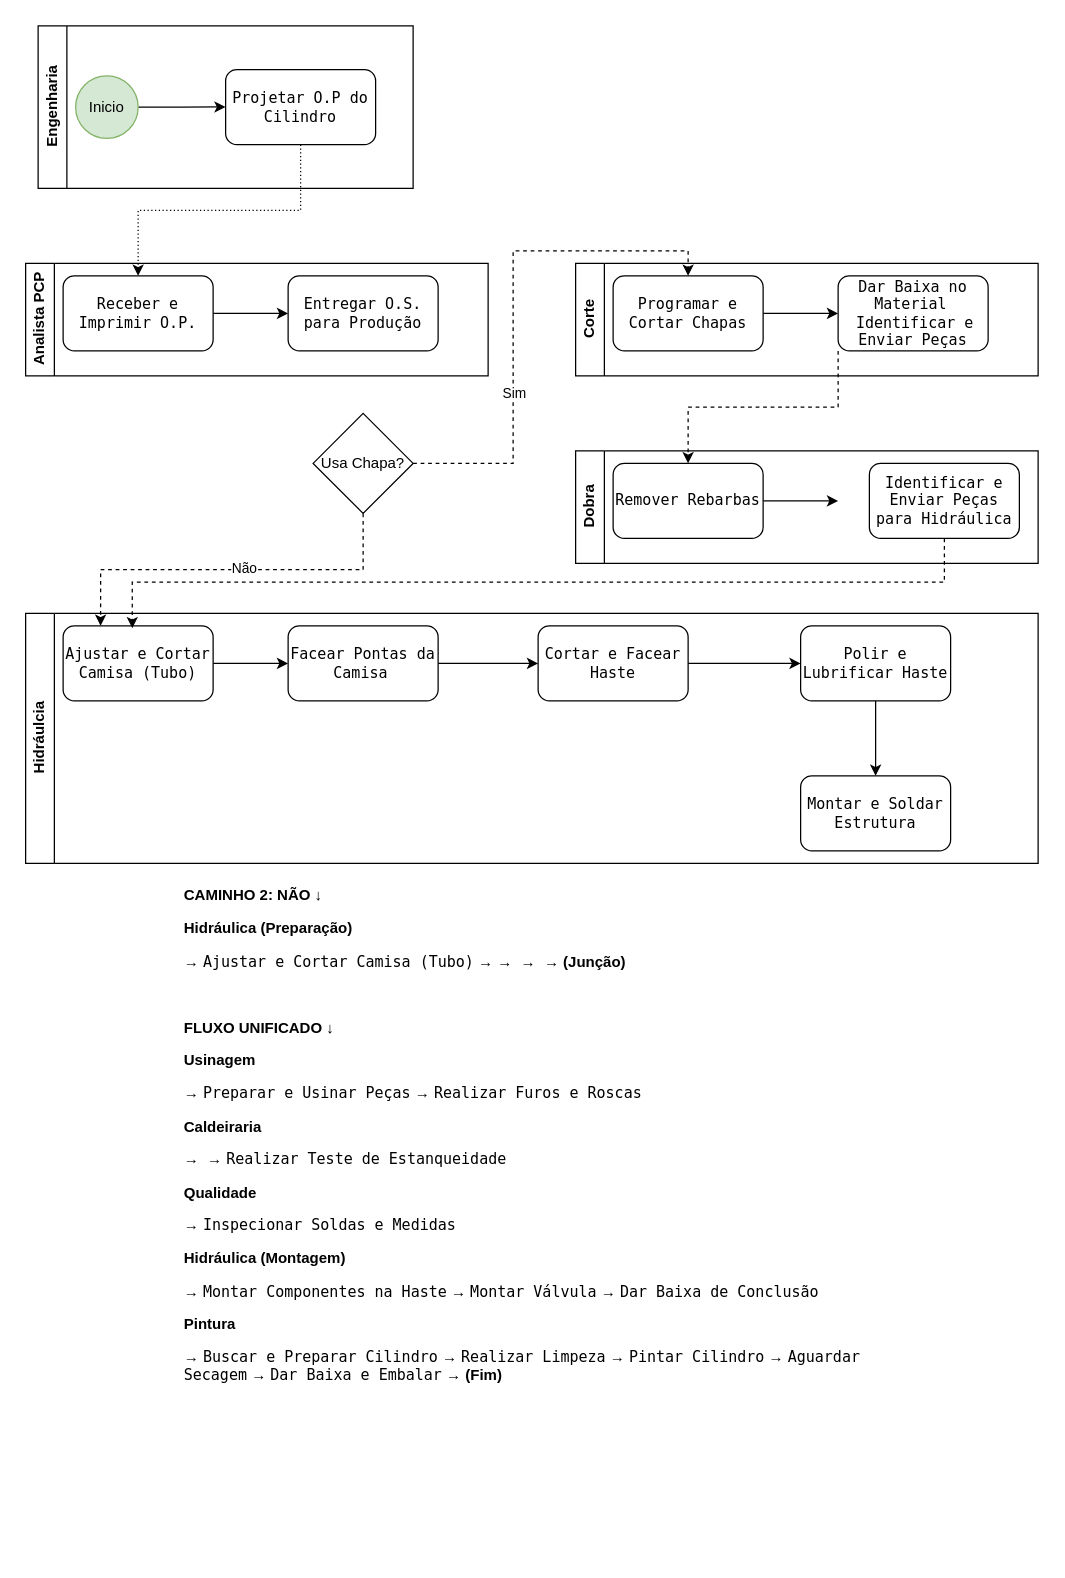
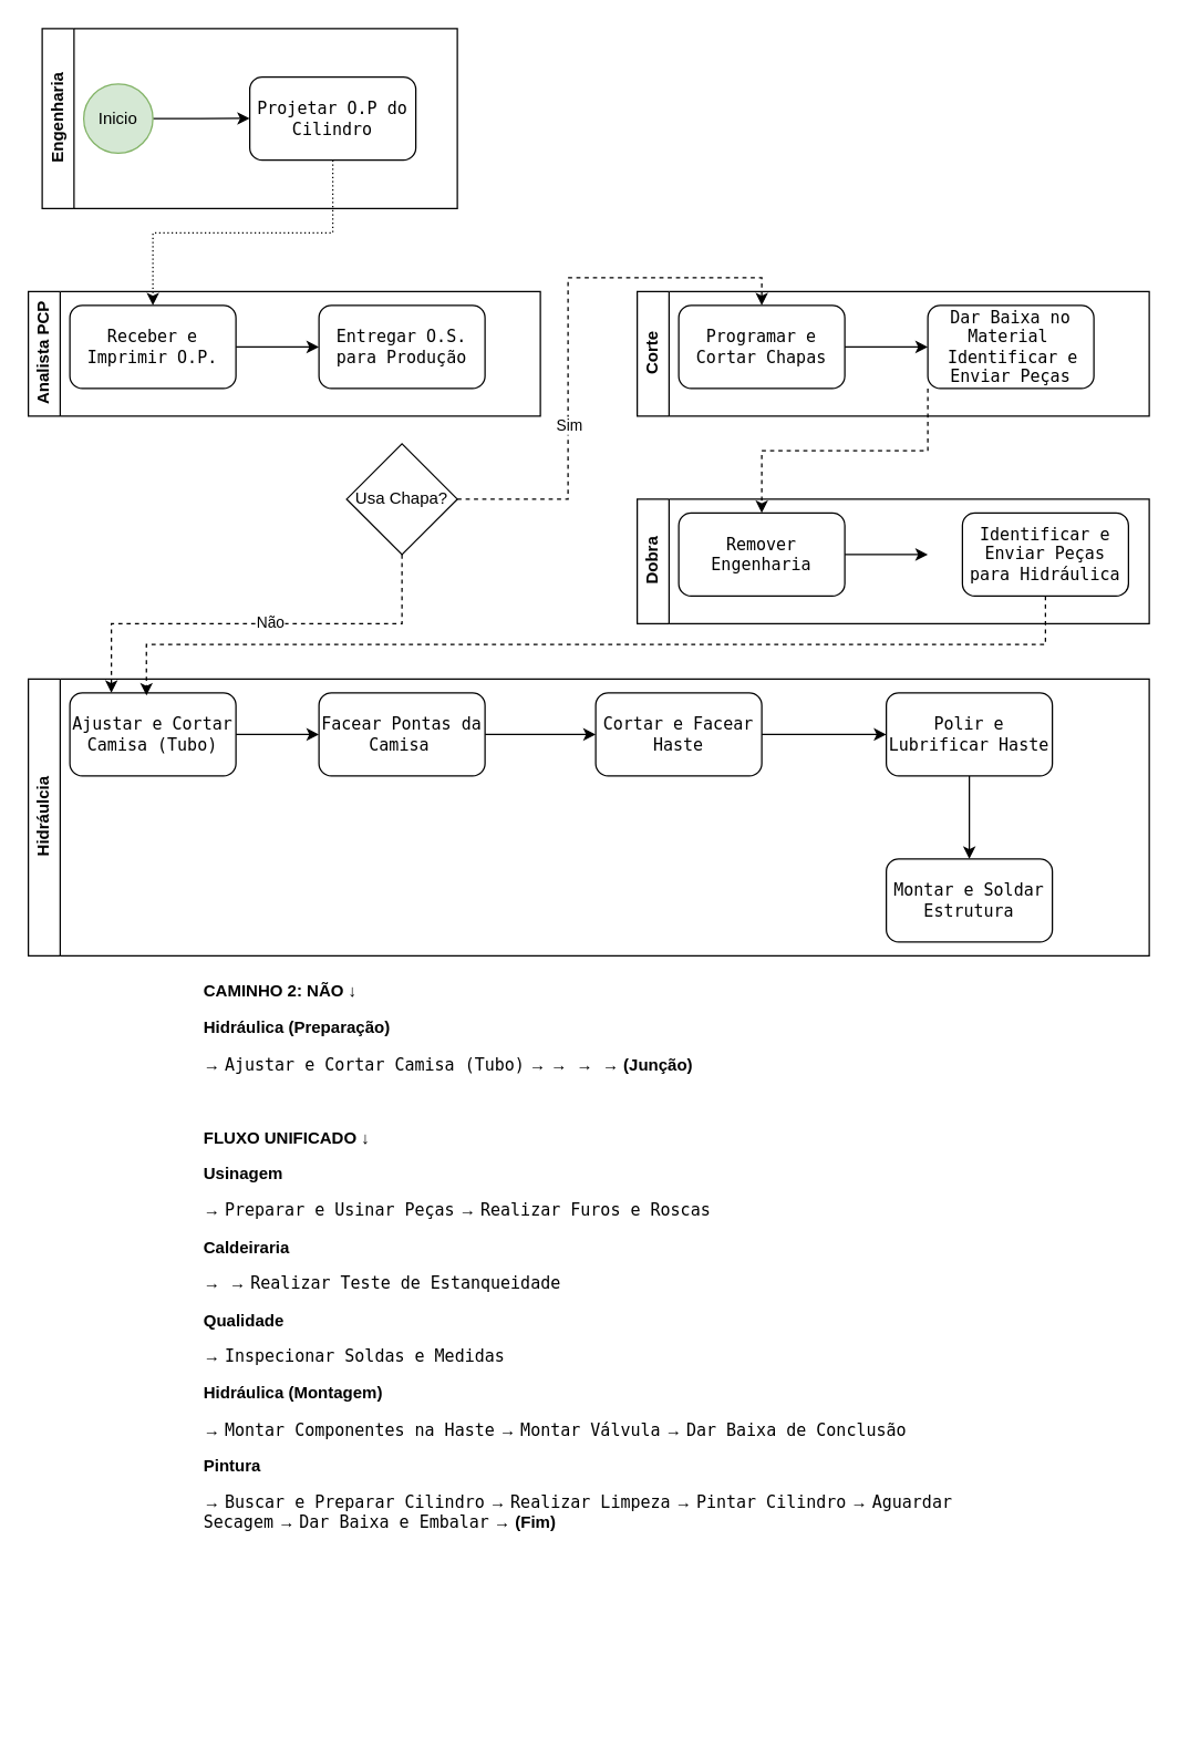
- <mxCell id="16" value="Usa Chapa?" style="rhombus;whiteSpace=wrap;html=1;" vertex="1" parent="1"><mxGeometry x="250" y="330" width="80" height="80" as="geometry" /></mxCell>
+ <mxCell id="16" value="Usa Chapa?" style="rhombus;whiteSpace=wrap;html=1;" vertex="1" parent="1"><mxGeometry x="250" y="320" width="80" height="80" as="geometry" /></mxCell>
- <mxCell id="23" value="&lt;span style=&quot;font-family: monospace; text-align: left;&quot;&gt;Remover Rebarbas&lt;/span&gt;" style="rounded=1;whiteSpace=wrap;html=1;" vertex="1" parent="21"><mxGeometry x="30" y="10" width="120" height="60" as="geometry" /></mxCell>
+ <mxCell id="23" value="&lt;span style=&quot;font-family: monospace; text-align: left;&quot;&gt;Remover Engenharia&lt;/span&gt;" style="rounded=1;whiteSpace=wrap;html=1;" vertex="1" parent="21"><mxGeometry x="30" y="10" width="120" height="60" as="geometry" /></mxCell>
